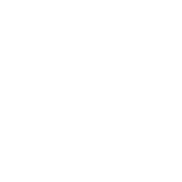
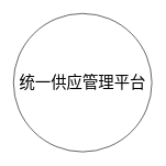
+ <mxCell id="2" value="统一供应管理平台" style="ellipse;whiteSpace=wrap;html=1;aspect=fixed;fontSize=24;" vertex="1" parent="1"><mxGeometry x="20" y="20" width="210" height="210" as="geometry" /></mxCell>
